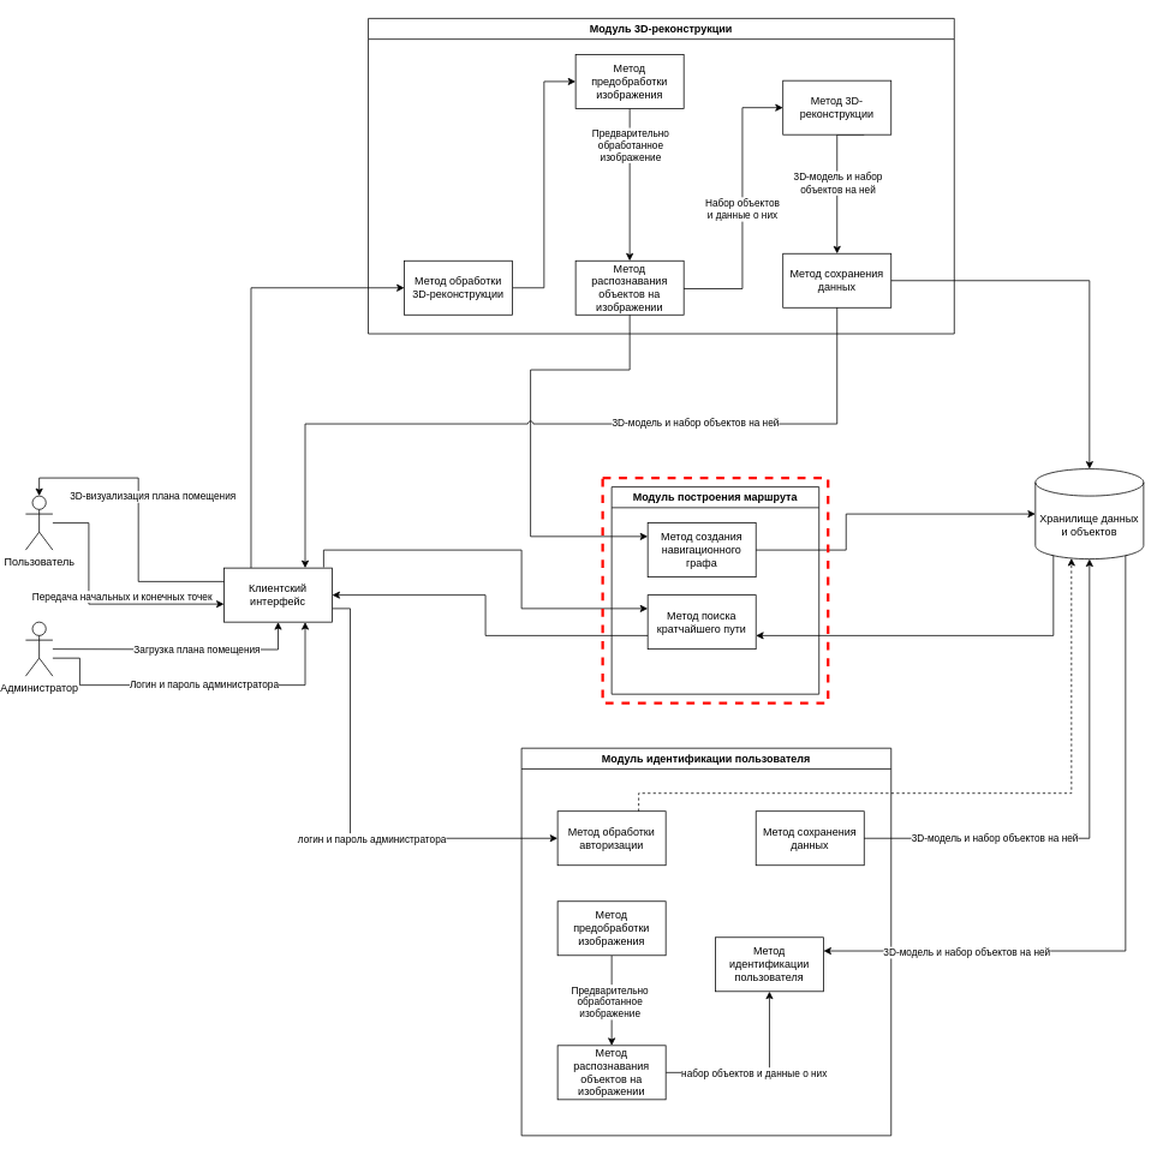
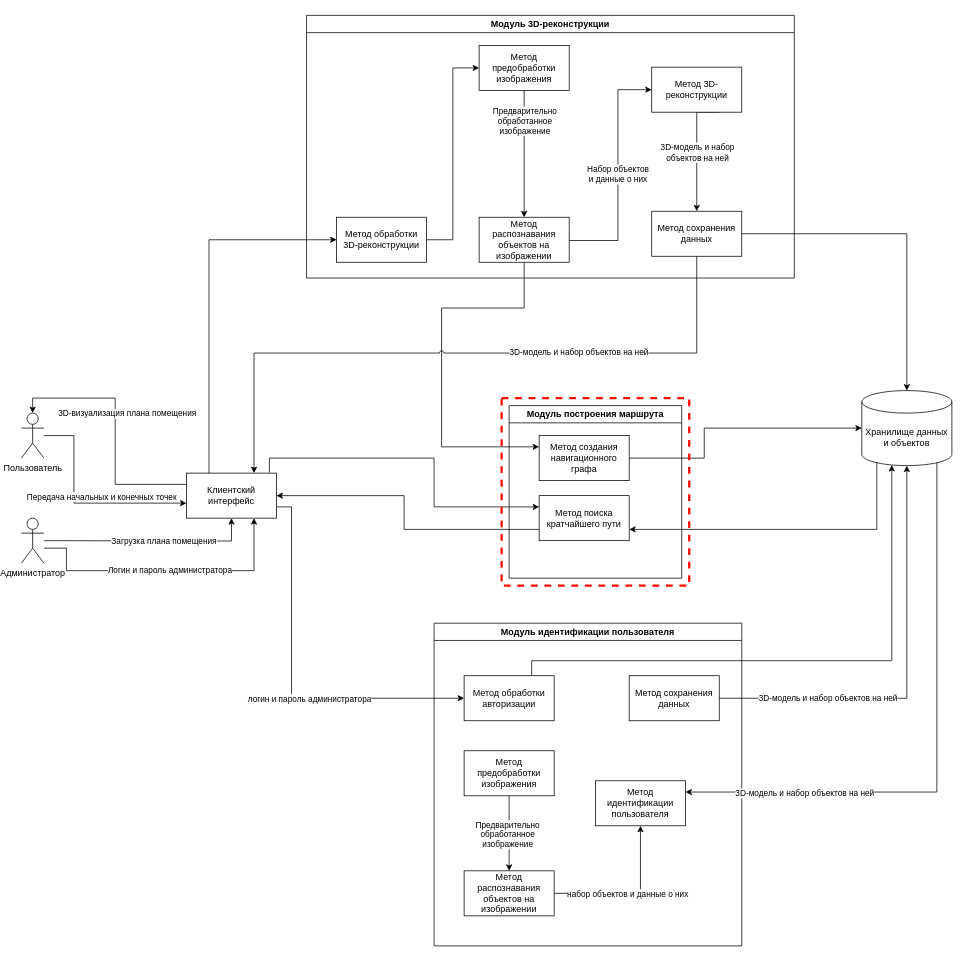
- <mxCell id="55" style="edgeStyle=orthogonalEdgeStyle;rounded=0;orthogonalLoop=1;jettySize=auto;html=1;exitX=0.75;exitY=0;exitDx=0;exitDy=0;entryX=0.333;entryY=0.992;entryDx=0;entryDy=0;entryPerimeter=0;dashed=1;" edge="1" parent="1" source="23" target="33"><mxGeometry relative="1" as="geometry"><Array as="points"><mxPoint x="700" y="880" /><mxPoint x="1180" y="880" /></Array></mxGeometry></mxCell>
+ <mxCell id="55" style="edgeStyle=orthogonalEdgeStyle;rounded=0;orthogonalLoop=1;jettySize=auto;html=1;exitX=0.75;exitY=0;exitDx=0;exitDy=0;entryX=0.333;entryY=0.992;entryDx=0;entryDy=0;entryPerimeter=0;" edge="1" parent="1" source="23" target="33"><mxGeometry relative="1" as="geometry"><Array as="points"><mxPoint x="700" y="880" /><mxPoint x="1180" y="880" /></Array></mxGeometry></mxCell>
